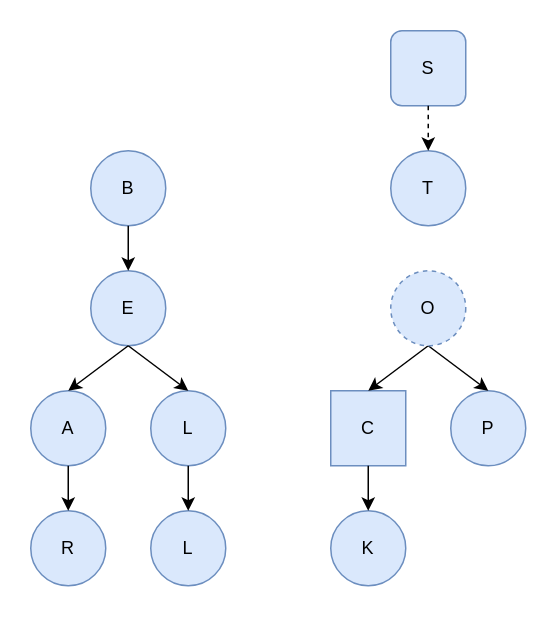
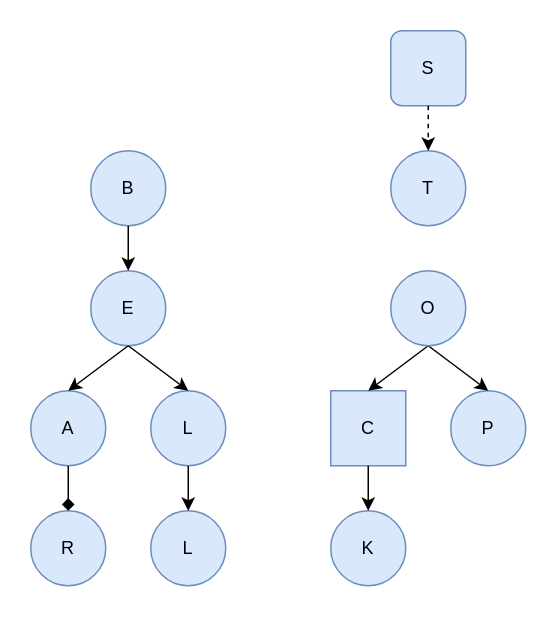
- <mxCell id="22" value="O" style="ellipse;whiteSpace=wrap;html=1;aspect=fixed;fillColor=#dae8fc;strokeColor=#6c8ebf;dashed=1;" vertex="1" parent="1"><mxGeometry x="260" y="180" width="50" height="50" as="geometry" /></mxCell>
+ <mxCell id="22" value="O" style="ellipse;whiteSpace=wrap;html=1;aspect=fixed;fillColor=#dae8fc;strokeColor=#6c8ebf;" vertex="1" parent="1"><mxGeometry x="260" y="180" width="50" height="50" as="geometry" /></mxCell>
- <mxCell id="10" value="" style="endArrow=classic;html=1;exitX=0.5;exitY=1;exitDx=0;exitDy=0;entryX=0.5;entryY=0;entryDx=0;entryDy=0;" edge="1" parent="1" source="3" target="5"><mxGeometry width="50" height="50" relative="1" as="geometry"><mxPoint x="130" y="340" as="sourcePoint" /><mxPoint x="180" y="290" as="targetPoint" /></mxGeometry></mxCell>
+ <mxCell id="10" value="" style="endArrow=diamond;html=1;exitX=0.5;exitY=1;exitDx=0;exitDy=0;entryX=0.5;entryY=0;entryDx=0;entryDy=0;" edge="1" parent="1" source="3" target="5"><mxGeometry width="50" height="50" relative="1" as="geometry"><mxPoint x="130" y="340" as="sourcePoint" /><mxPoint x="180" y="290" as="targetPoint" /></mxGeometry></mxCell>
